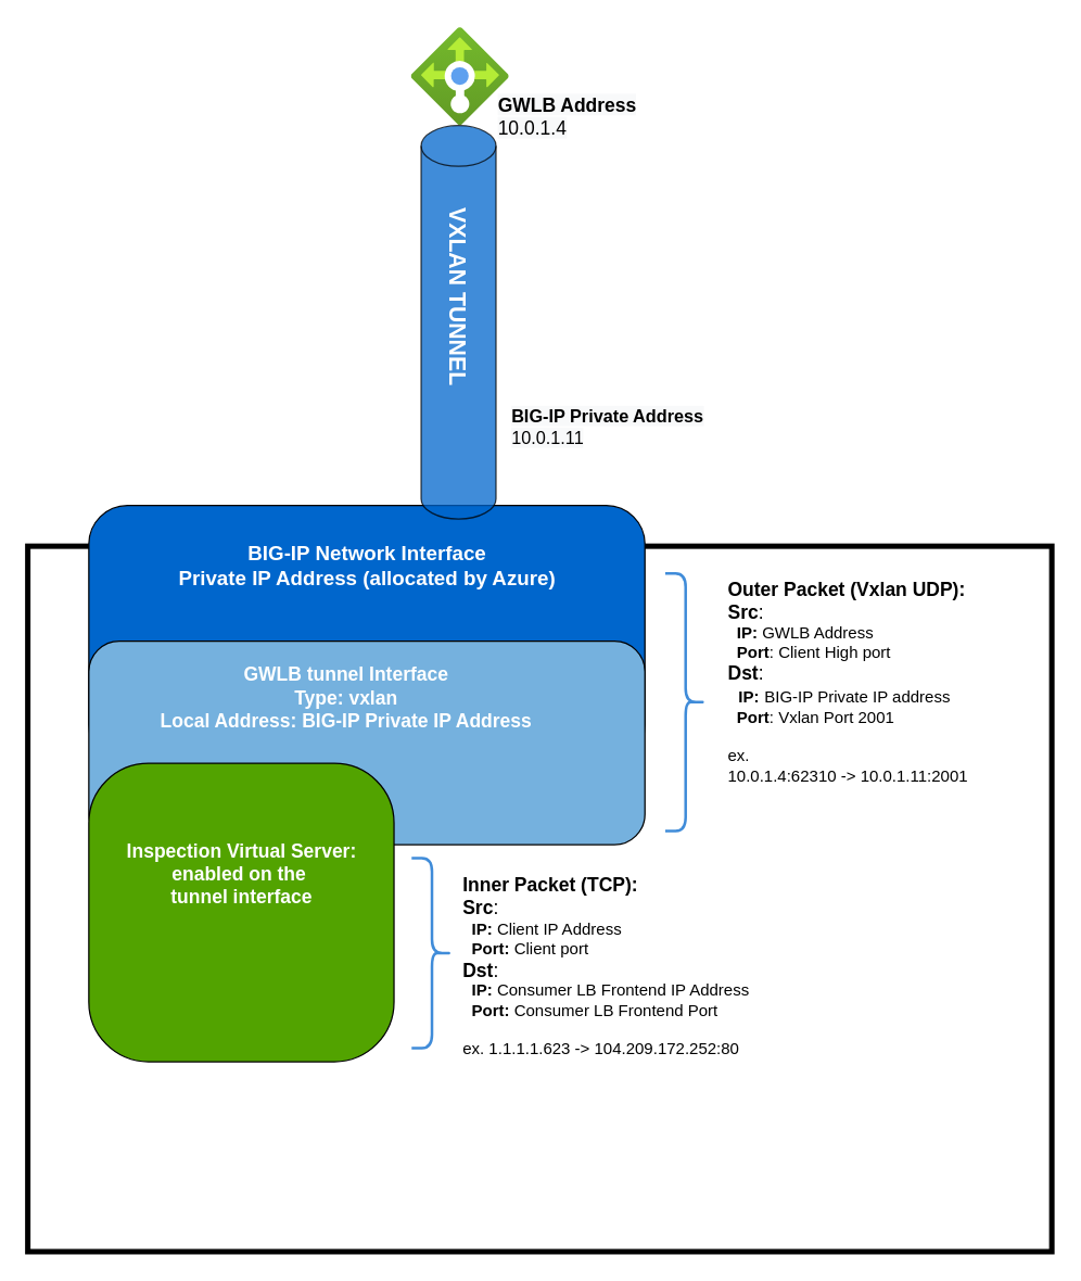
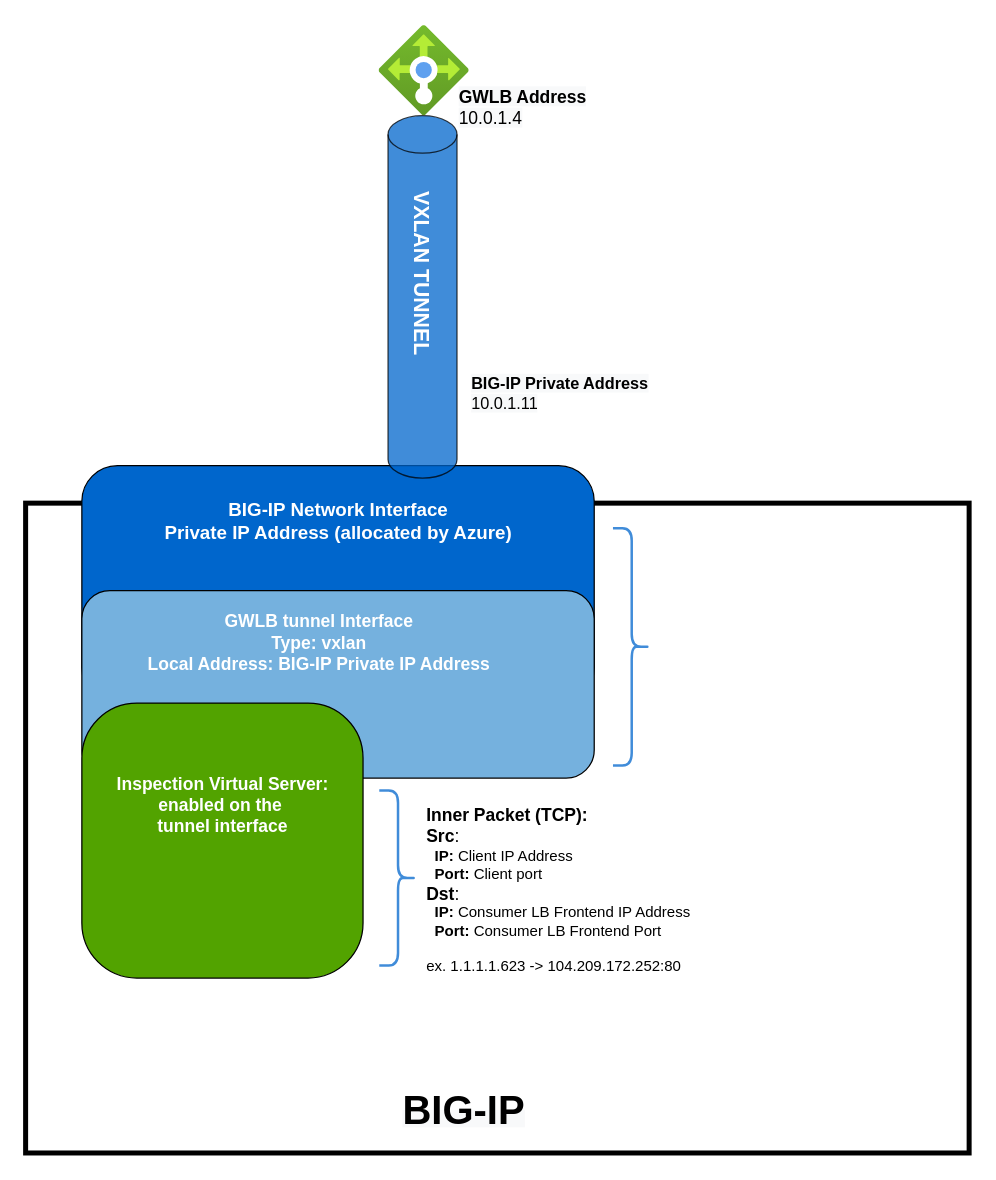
- <mxCell id="15" value="&lt;div style=&quot;text-align: left ; font-size: 14px&quot;&gt;&lt;b&gt;&lt;font style=&quot;font-size: 14px&quot;&gt;Outer Packet (Vxlan UDP):&lt;/font&gt;&lt;/b&gt;&lt;/div&gt;&lt;div style=&quot;text-align: left ; font-size: 14px&quot;&gt;&lt;b&gt;Src&lt;/b&gt;:&lt;/div&gt;&lt;div style=&quot;text-align: left&quot;&gt;&amp;nbsp; &lt;b&gt;IP:&lt;/b&gt; GWLB Address&lt;/div&gt;&lt;div style=&quot;text-align: left&quot;&gt;&amp;nbsp; &lt;b&gt;Port&lt;/b&gt;: Client High port&lt;/div&gt;&lt;div style=&quot;text-align: left ; font-size: 14px&quot;&gt;&lt;font style=&quot;font-size: 14px&quot;&gt;&lt;b&gt;Dst&lt;/b&gt;:&lt;/font&gt;&lt;/div&gt;&lt;div style=&quot;text-align: left&quot;&gt;&lt;span style=&quot;font-size: 14px&quot;&gt;&amp;nbsp; &lt;/span&gt;&lt;font style=&quot;font-size: 12px&quot;&gt;&lt;b&gt;IP:&lt;/b&gt;&lt;/font&gt;&lt;span style=&quot;font-size: 14px&quot;&gt; &lt;/span&gt;&lt;font style=&quot;font-size: 12px&quot;&gt;BIG-IP Private IP address&lt;/font&gt;&lt;/div&gt;&lt;div style=&quot;text-align: left&quot;&gt;&amp;nbsp;&lt;b&gt; Port&lt;/b&gt;: Vxlan Port 2001&lt;/div&gt;&lt;div style=&quot;text-align: left&quot;&gt;&lt;br&gt;&lt;/div&gt;&lt;div style=&quot;text-align: left&quot;&gt;ex.&lt;/div&gt;&lt;div style=&quot;text-align: left&quot;&gt;10.0.1.4:62310&amp;nbsp;-&amp;gt; 10.0.1.11:2001&lt;/div&gt;" style="text;html=1;strokeColor=none;fillColor=none;align=center;verticalAlign=middle;whiteSpace=wrap;rounded=0;" vertex="1" parent="1"><mxGeometry x="530" y="412" width="190" height="180" as="geometry" /></mxCell>
+ <mxCell id="3" value="&lt;span style=&quot;color: rgb(0 , 0 , 0) ; font-family: &amp;#34;helvetica&amp;#34; ; font-style: normal ; letter-spacing: normal ; text-align: left ; text-indent: 0px ; text-transform: none ; word-spacing: 0px ; background-color: rgb(248 , 249 , 250) ; display: inline ; float: none&quot;&gt;&lt;b&gt;&lt;font style=&quot;font-size: 32px&quot;&gt;BIG-IP&lt;/font&gt;&lt;/b&gt;&lt;/span&gt;" style="text;whiteSpace=wrap;html=1;" vertex="1" parent="1"><mxGeometry x="320" y="862" width="155" height="30" as="geometry" /></mxCell>
